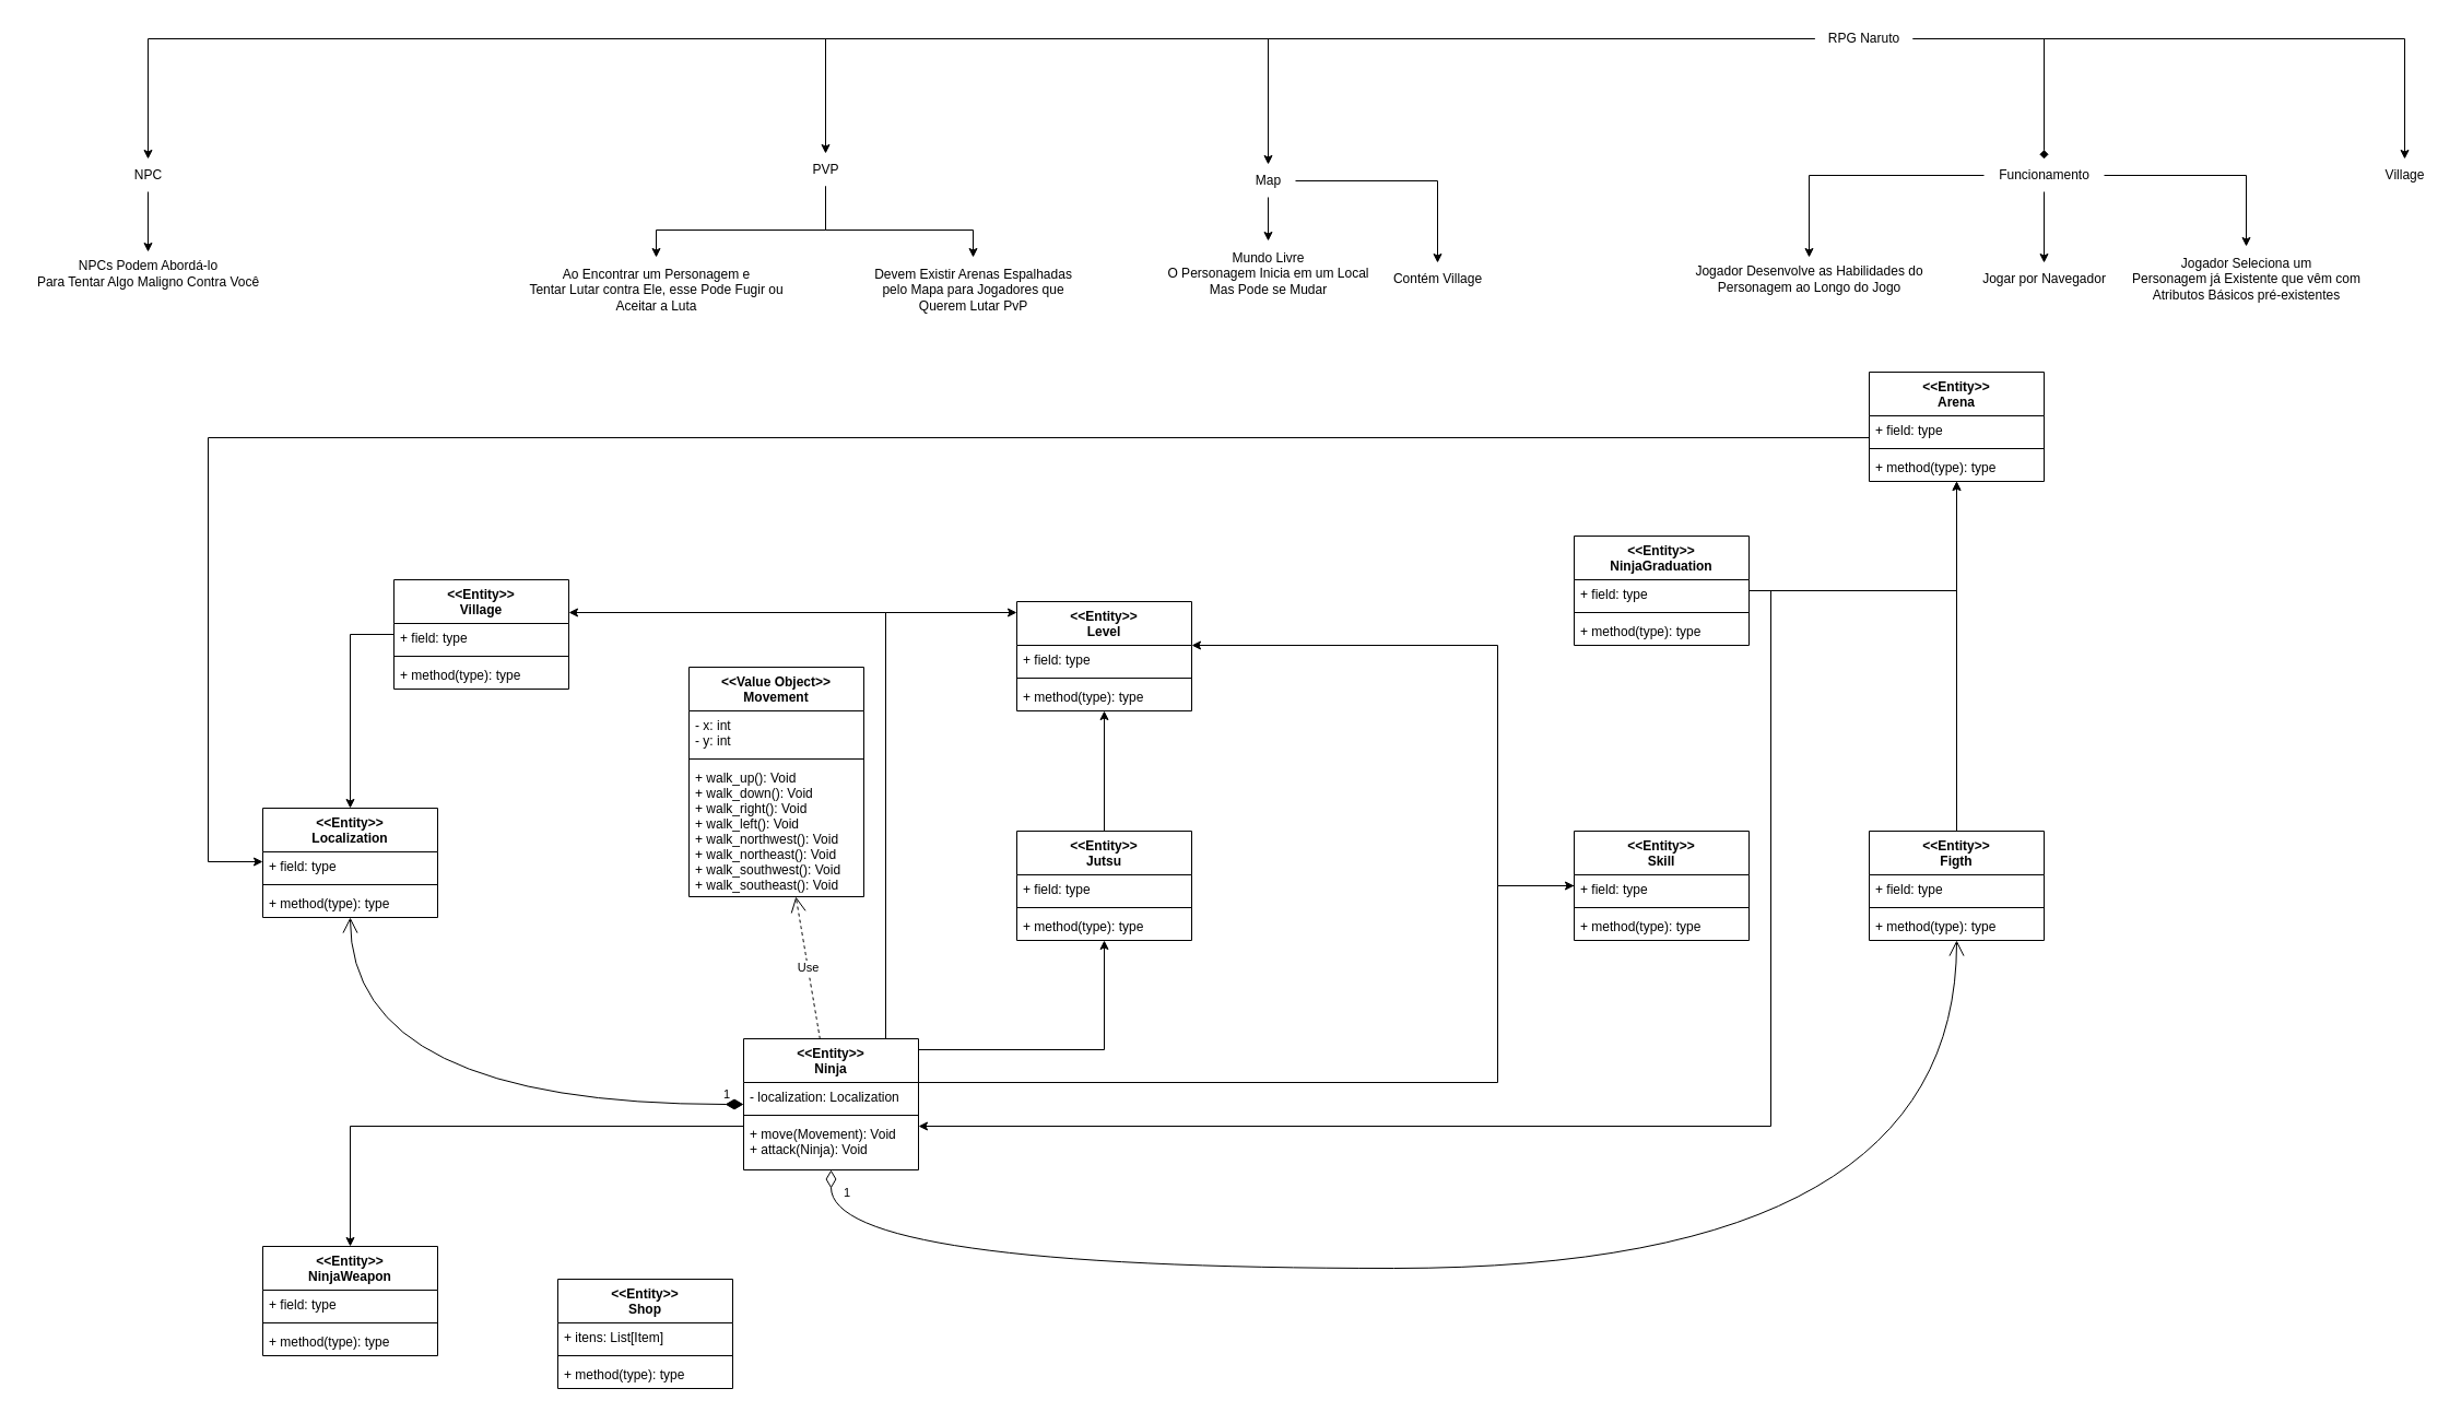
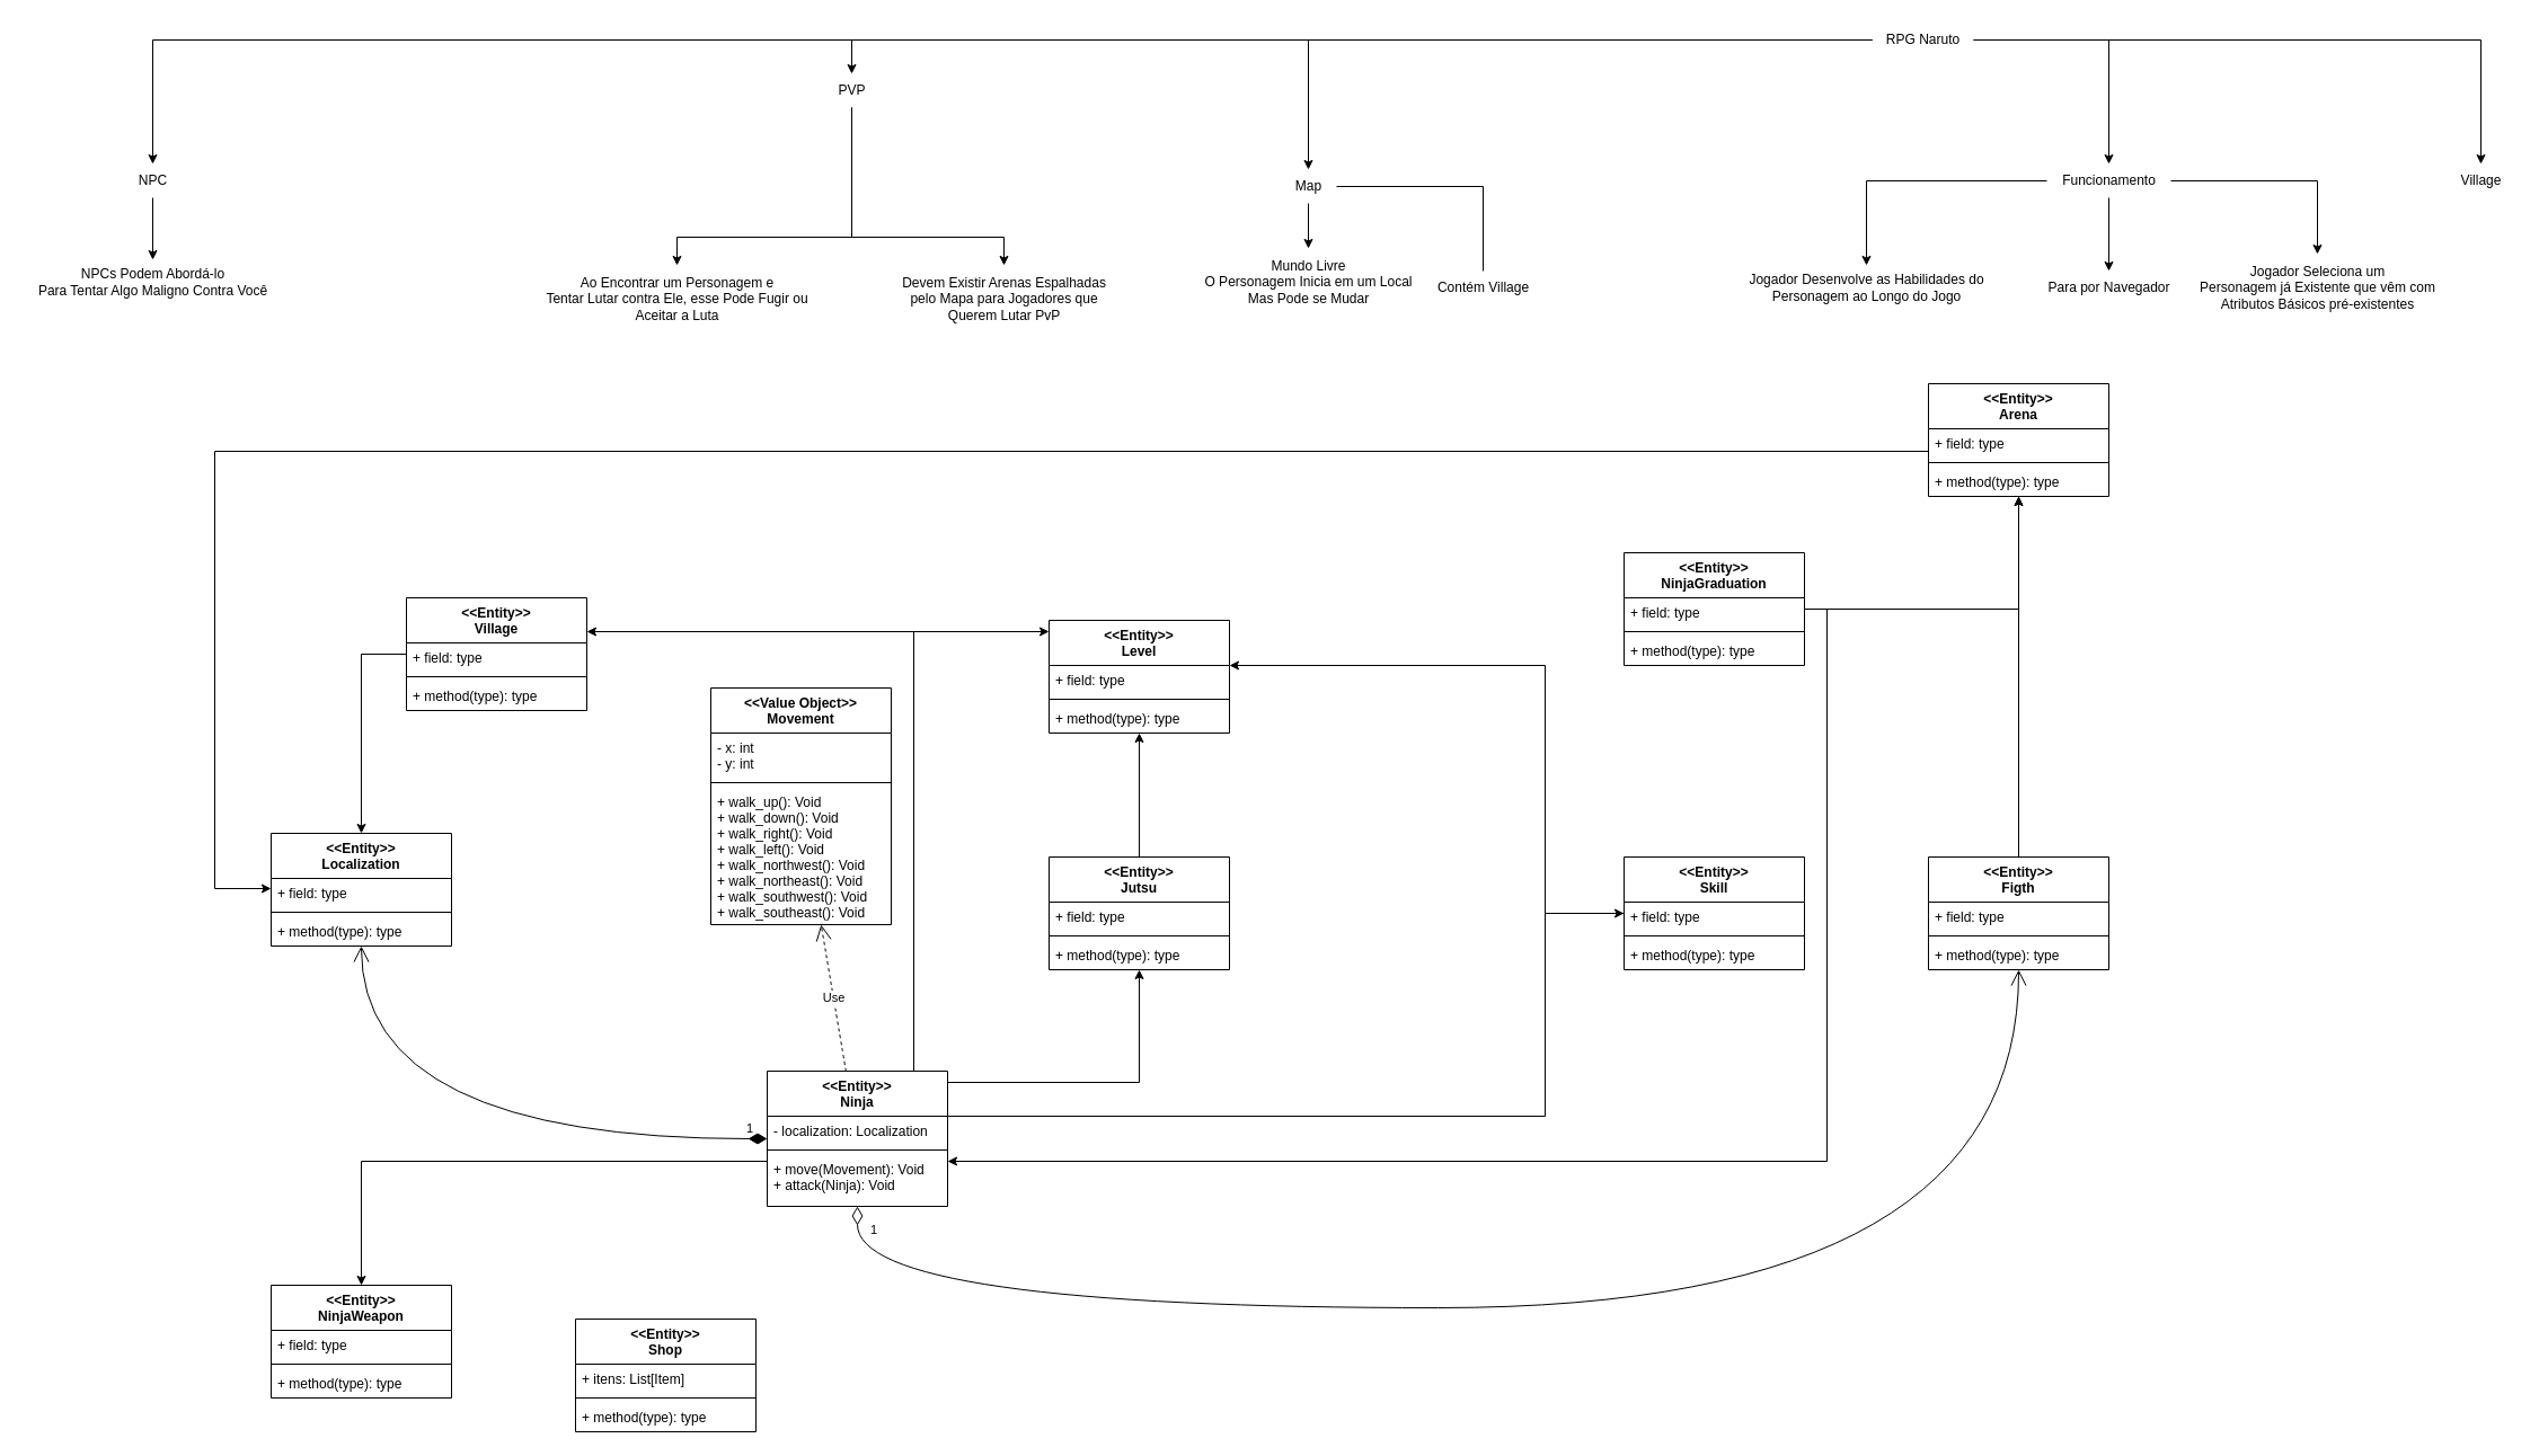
- <mxCell id="3" style="edgeStyle=orthogonalEdgeStyle;rounded=0;orthogonalLoop=1;jettySize=auto;html=1;endArrow=diamond;" parent="1" source="4" target="7" edge="1"><mxGeometry relative="1" as="geometry" /></mxCell>
+ <mxCell id="3" style="edgeStyle=orthogonalEdgeStyle;rounded=0;orthogonalLoop=1;jettySize=auto;html=1;" parent="1" source="4" target="7" edge="1"><mxGeometry relative="1" as="geometry" /></mxCell>
- <mxCell id="19" value="PVP" style="text;html=1;align=center;verticalAlign=middle;resizable=0;points=[];autosize=1;strokeColor=none;fillColor=none;" parent="1" vertex="1"><mxGeometry x="730" y="140" width="50" height="30" as="geometry" /></mxCell>
+ <mxCell id="19" value="PVP" style="text;html=1;align=center;verticalAlign=middle;resizable=0;points=[];autosize=1;strokeColor=none;fillColor=none;" parent="1" vertex="1"><mxGeometry x="730" y="65" width="50" height="30" as="geometry" /></mxCell>
- <mxCell id="24" value="" style="edgeStyle=orthogonalEdgeStyle;rounded=0;orthogonalLoop=1;jettySize=auto;html=1;" parent="1" source="25" target="28" edge="1"><mxGeometry relative="1" as="geometry" /></mxCell>
+ <mxCell id="24" value="" style="edgeStyle=orthogonalEdgeStyle;rounded=0;orthogonalLoop=1;jettySize=auto;html=1;endArrow=none;" parent="1" source="25" target="28" edge="1"><mxGeometry relative="1" as="geometry" /></mxCell>
- <mxCell id="13" value="Jogar por Navegador" style="text;html=1;align=center;verticalAlign=middle;resizable=0;points=[];autosize=1;strokeColor=none;fillColor=none;" parent="1" vertex="1"><mxGeometry x="1800" y="240" width="140" height="30" as="geometry" /></mxCell>
+ <mxCell id="13" value="Para por Navegador" style="text;html=1;align=center;verticalAlign=middle;resizable=0;points=[];autosize=1;strokeColor=none;fillColor=none;" parent="1" vertex="1"><mxGeometry x="1800" y="240" width="140" height="30" as="geometry" /></mxCell>
